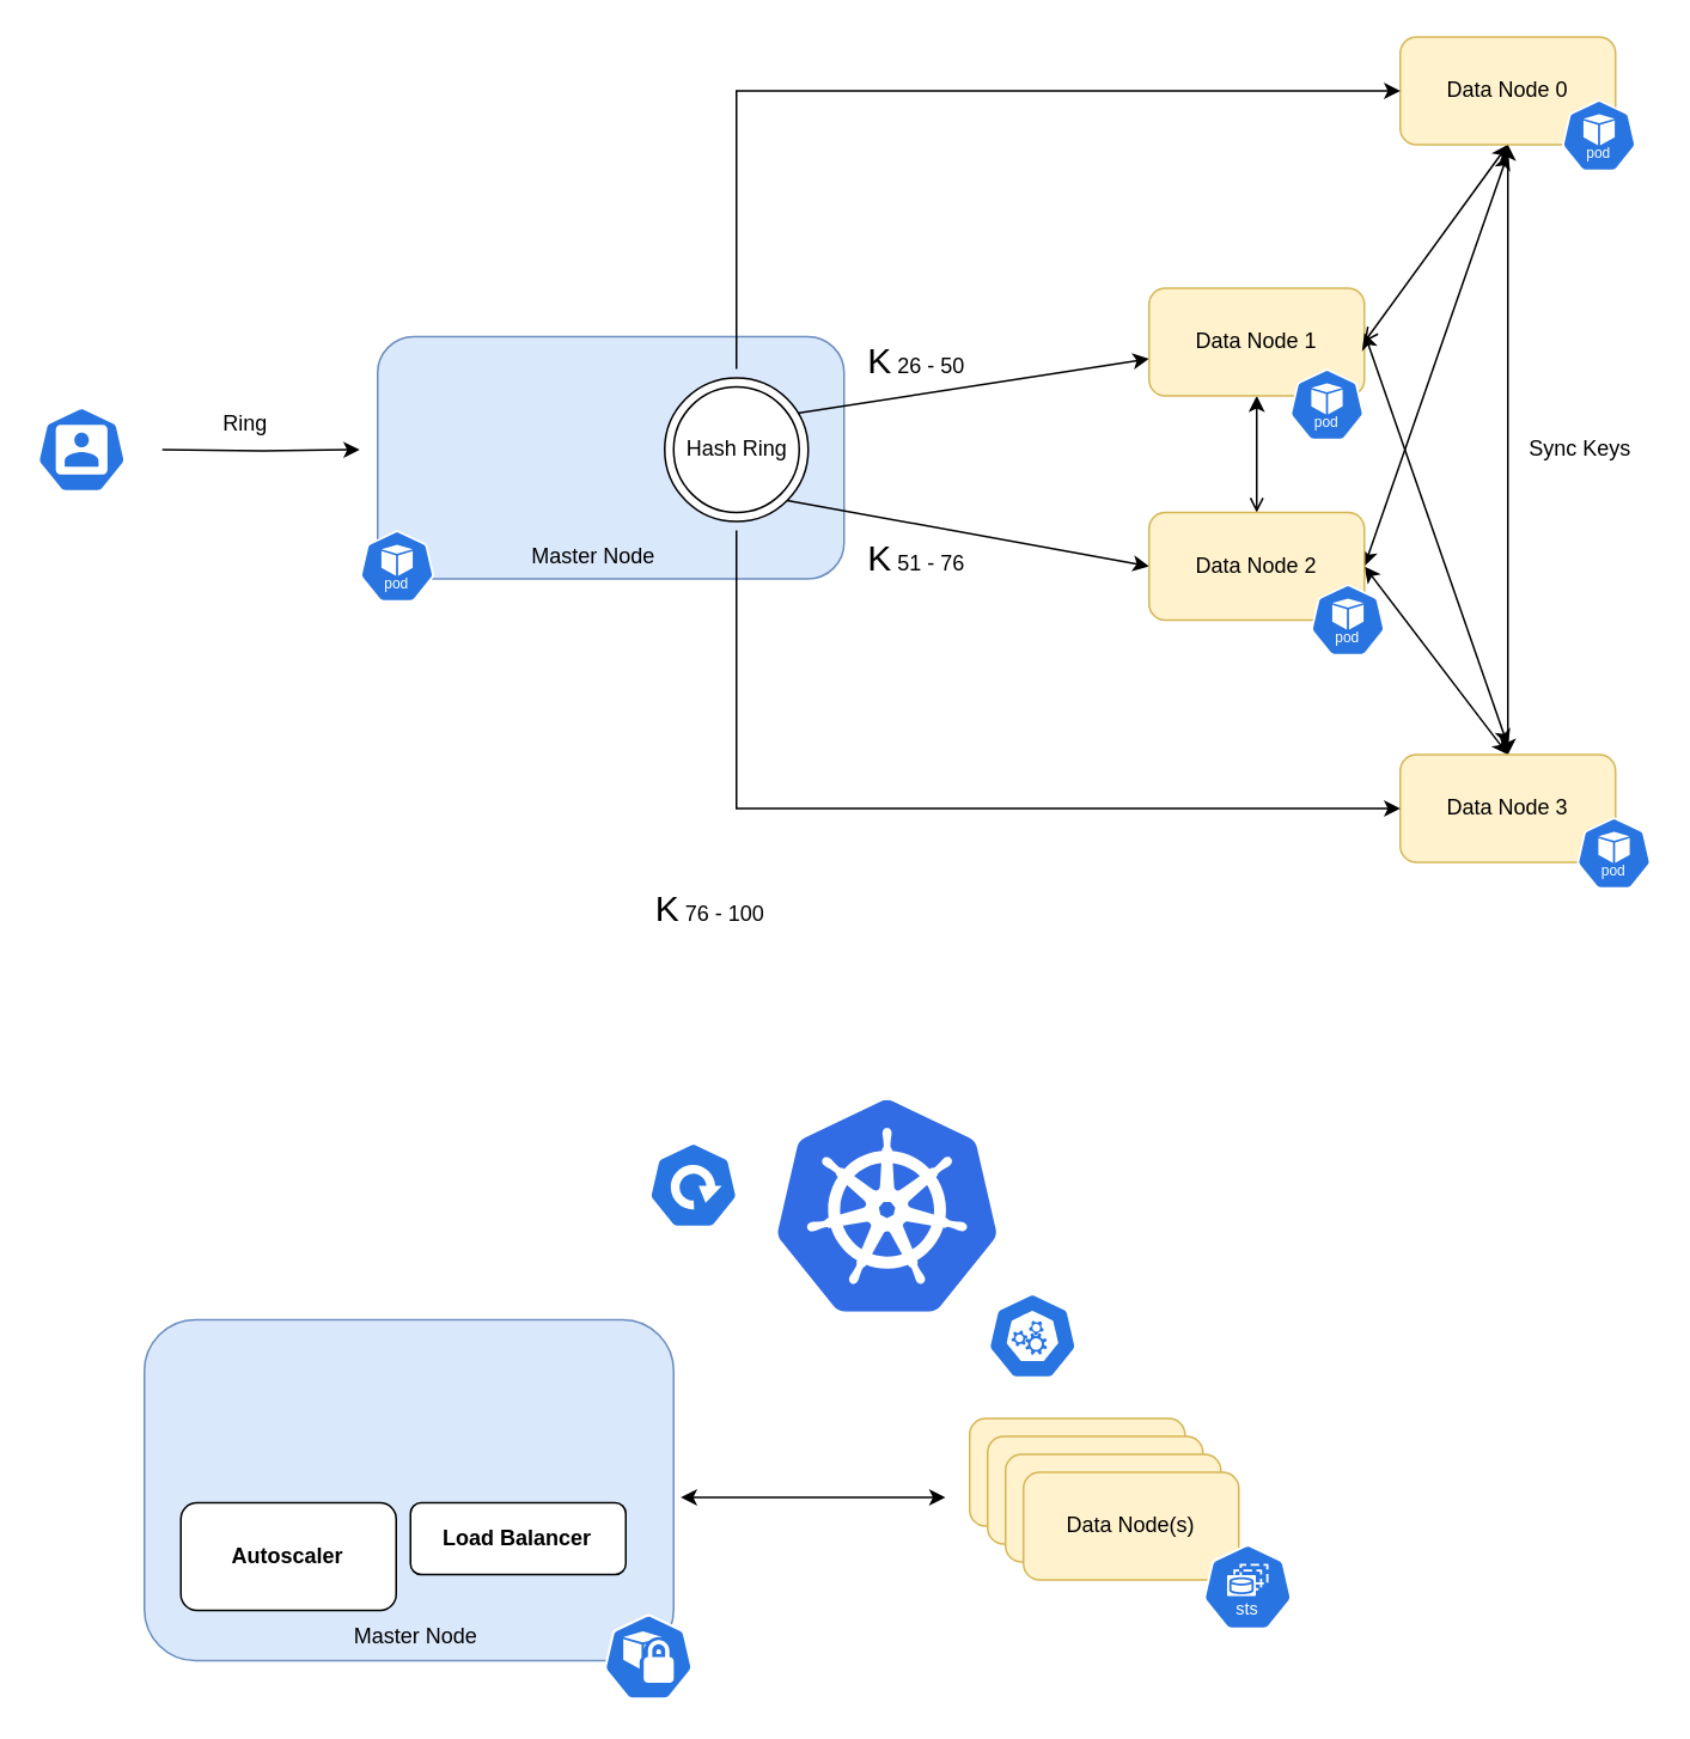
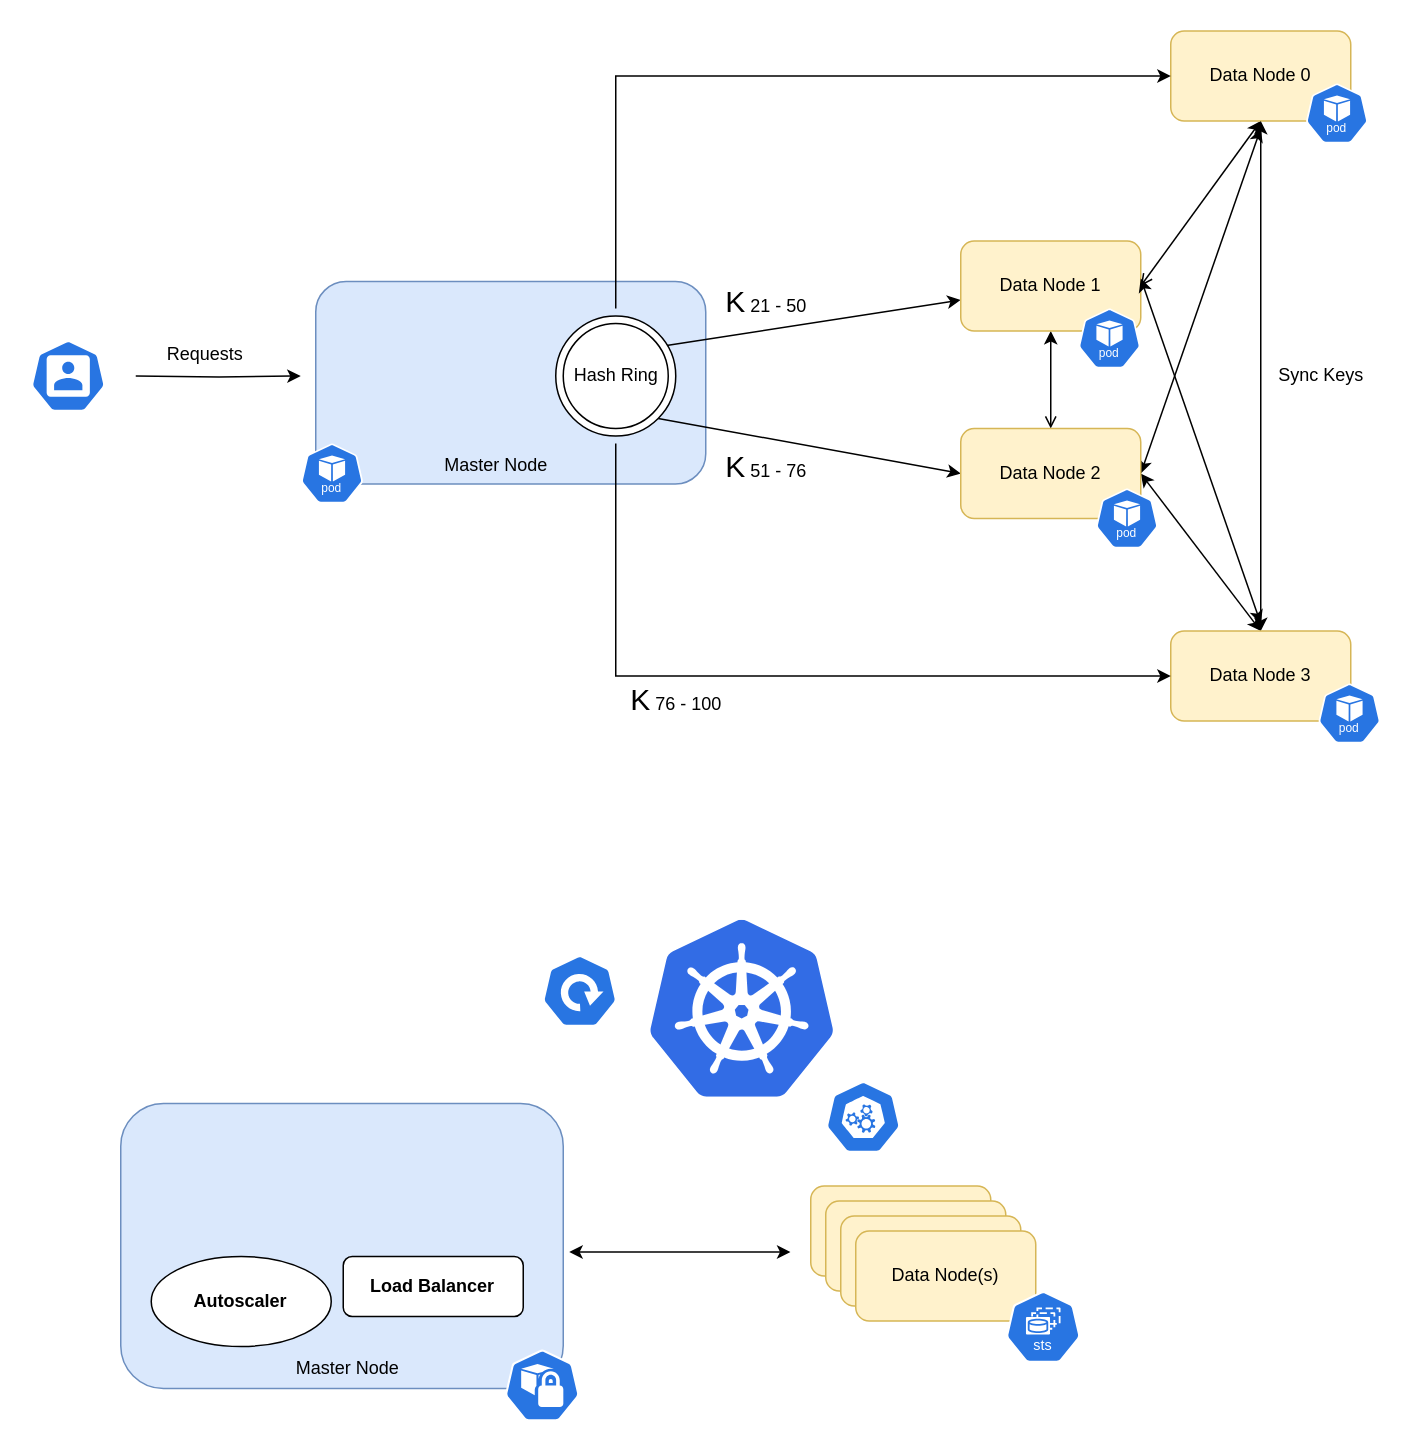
- <mxCell id="16" value="&lt;font style=&quot;font-size: 20px;&quot;&gt;K&lt;/font&gt;&amp;nbsp;26 - 50" style="text;html=1;align=center;verticalAlign=middle;resizable=0;points=[];autosize=1;strokeColor=none;fillColor=none;" parent="1" vertex="1"><mxGeometry x="470" y="180" width="80" height="40" as="geometry" /></mxCell>
+ <mxCell id="16" value="&lt;font style=&quot;font-size: 20px;&quot;&gt;K&lt;/font&gt;&amp;nbsp;21 - 50" style="text;html=1;align=center;verticalAlign=middle;resizable=0;points=[];autosize=1;strokeColor=none;fillColor=none;" parent="1" vertex="1"><mxGeometry x="470" y="180" width="80" height="40" as="geometry" /></mxCell>
- <mxCell id="33" value="Ring" style="text;html=1;align=center;verticalAlign=middle;resizable=0;points=[];autosize=1;strokeColor=none;fillColor=none;" parent="1" vertex="1"><mxGeometry x="101" y="223" width="69" height="26" as="geometry" /></mxCell>
+ <mxCell id="33" value="Requests" style="text;html=1;align=center;verticalAlign=middle;resizable=0;points=[];autosize=1;strokeColor=none;fillColor=none;" parent="1" vertex="1"><mxGeometry x="101" y="223" width="69" height="26" as="geometry" /></mxCell>
- <mxCell id="18" value="&lt;font style=&quot;font-size: 20px;&quot;&gt;K&lt;/font&gt;&amp;nbsp;76 - 100" style="text;html=1;align=center;verticalAlign=middle;resizable=0;points=[];autosize=1;strokeColor=none;fillColor=none;" parent="1" vertex="1"><mxGeometry x="355" y="485" width="80" height="40" as="geometry" /></mxCell>
+ <mxCell id="18" value="&lt;font style=&quot;font-size: 20px;&quot;&gt;K&lt;/font&gt;&amp;nbsp;76 - 100" style="text;html=1;align=center;verticalAlign=middle;resizable=0;points=[];autosize=1;strokeColor=none;fillColor=none;" parent="1" vertex="1"><mxGeometry x="410" y="445" width="80" height="40" as="geometry" /></mxCell>
- <mxCell id="42" value="&lt;b&gt;Autoscaler&lt;/b&gt;" style="rounded=1;whiteSpace=wrap;html=1;" vertex="1" parent="1"><mxGeometry x="100.33" y="837" width="120" height="60" as="geometry" /></mxCell>
+ <mxCell id="42" value="&lt;b&gt;Autoscaler&lt;/b&gt;" style="ellipse;whiteSpace=wrap;html=1;" vertex="1" parent="1"><mxGeometry x="100.33" y="837" width="120" height="60" as="geometry" /></mxCell>
